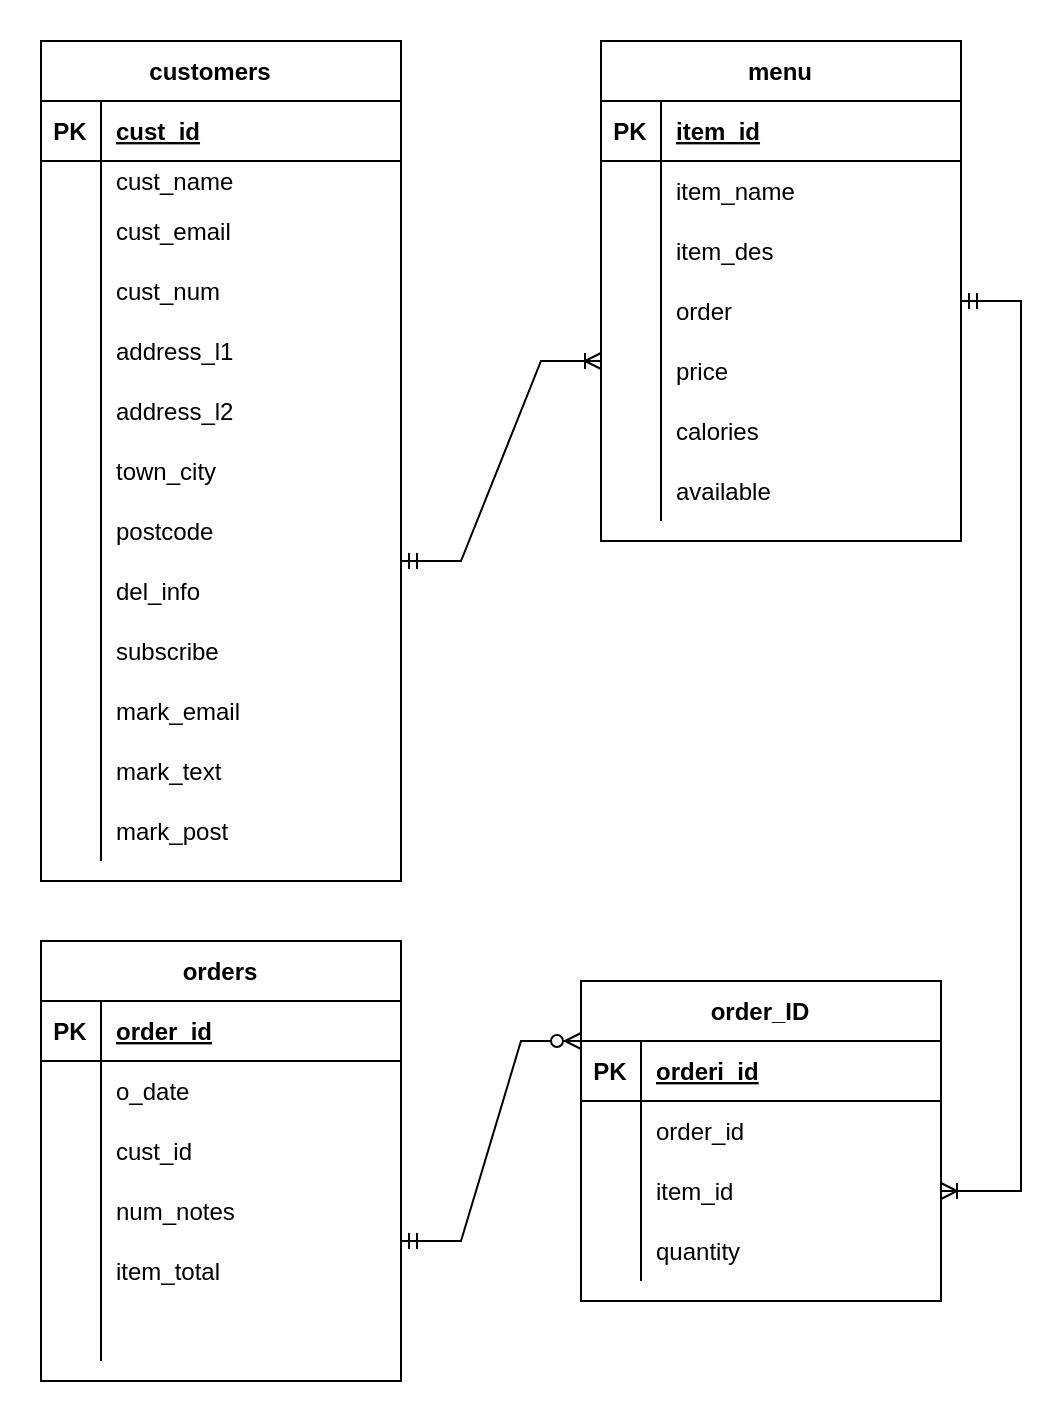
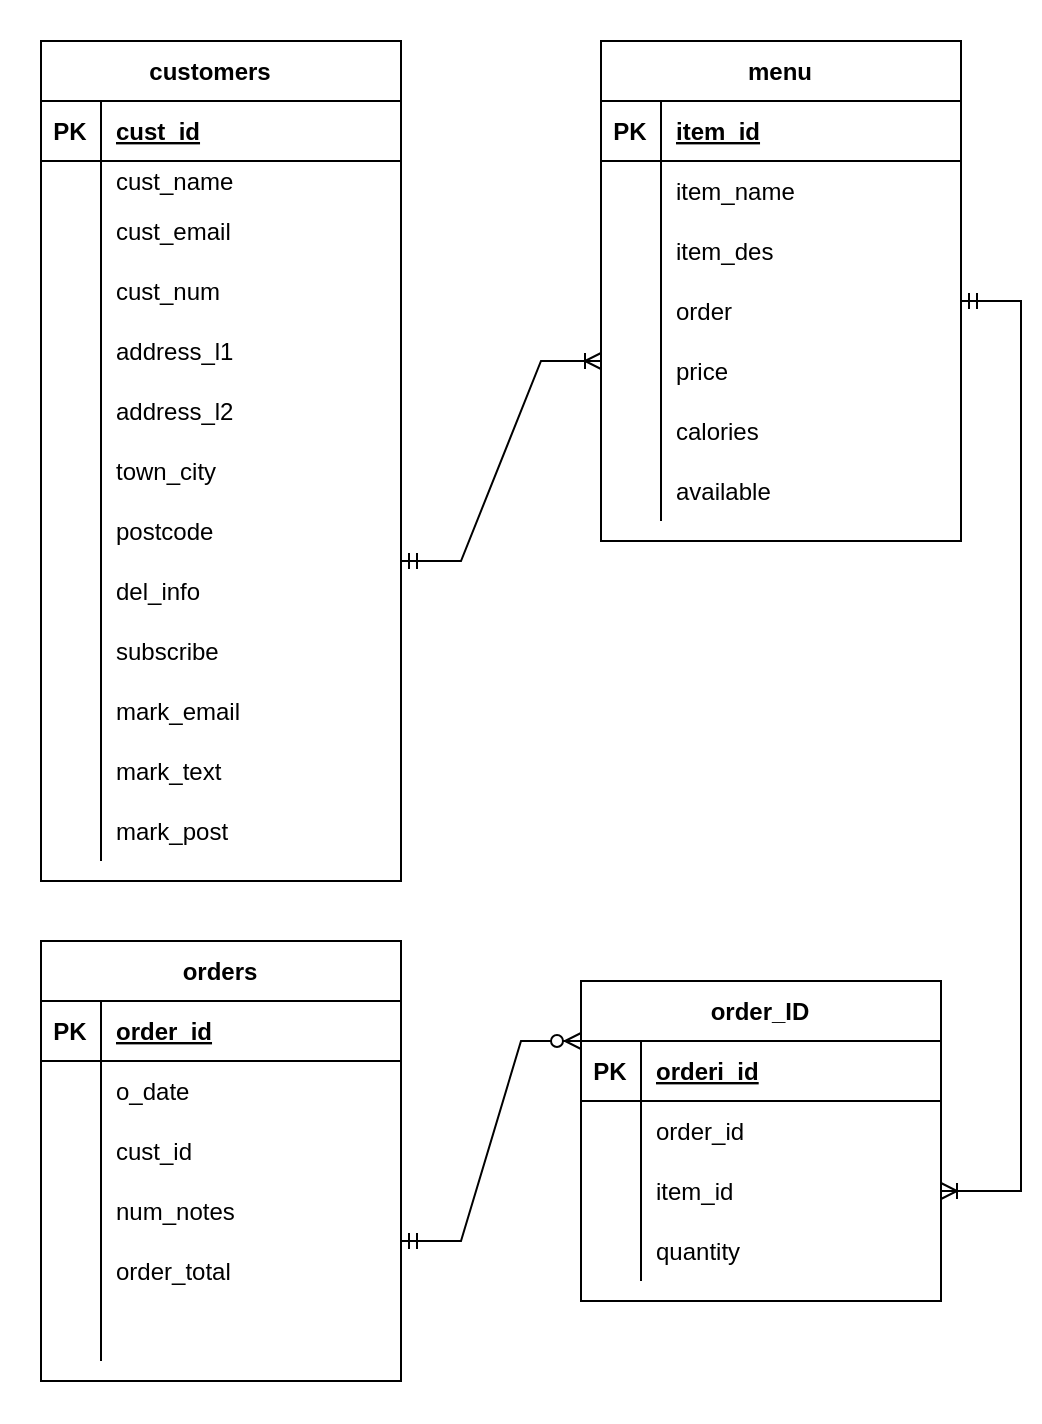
- <mxCell id="30" value="item_total" style="shape=partialRectangle;connectable=0;fillColor=none;top=0;left=0;bottom=0;right=0;align=left;spacingLeft=6;overflow=hidden;" vertex="1" parent="28"><mxGeometry x="30" width="150" height="30" as="geometry"><mxRectangle width="150" height="30" as="alternateBounds" /></mxGeometry></mxCell>
+ <mxCell id="30" value="order_total" style="shape=partialRectangle;connectable=0;fillColor=none;top=0;left=0;bottom=0;right=0;align=left;spacingLeft=6;overflow=hidden;" vertex="1" parent="28"><mxGeometry x="30" width="150" height="30" as="geometry"><mxRectangle width="150" height="30" as="alternateBounds" /></mxGeometry></mxCell>
